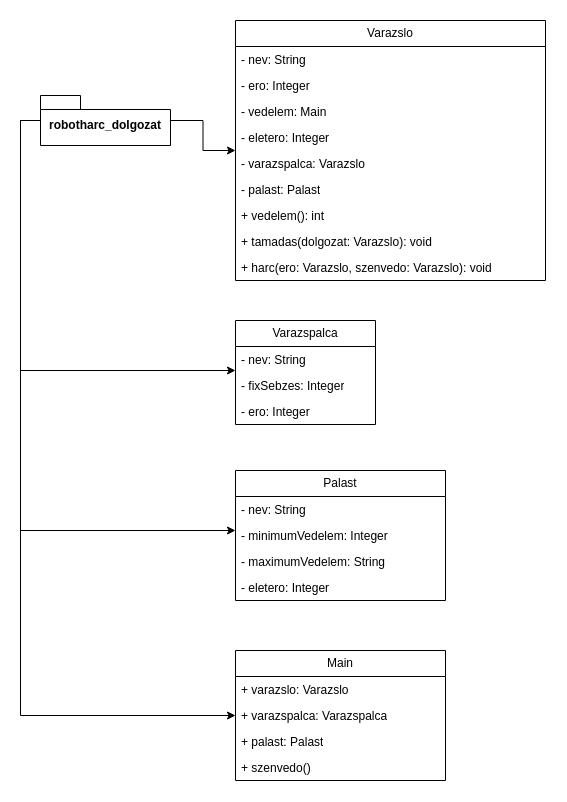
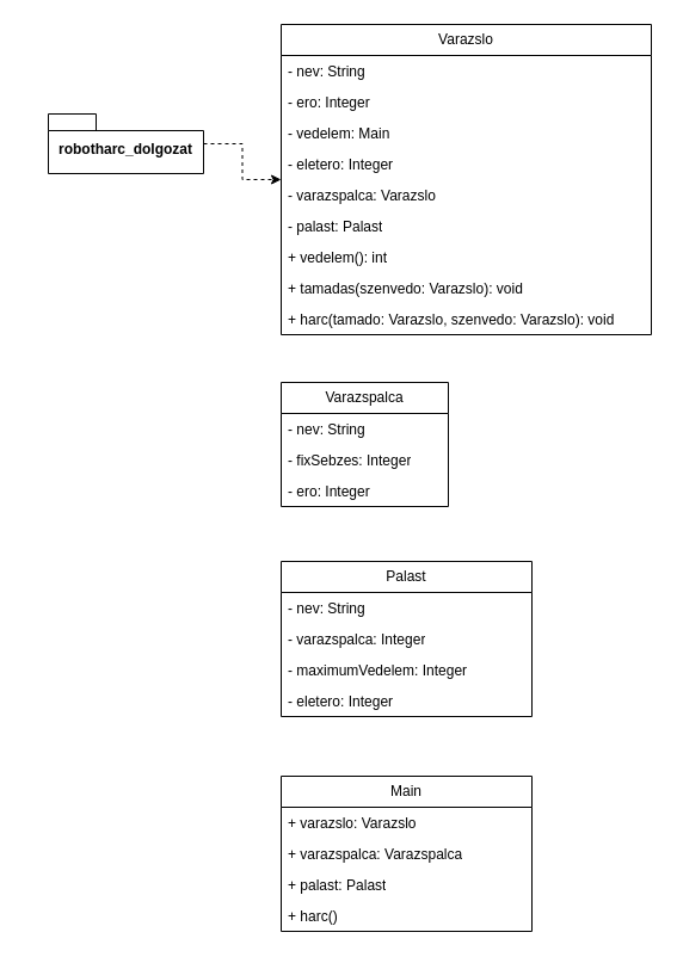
- <mxCell id="2" style="edgeStyle=orthogonalEdgeStyle;rounded=0;orthogonalLoop=1;jettySize=auto;html=1;" edge="1" parent="1" source="6" target="7"><mxGeometry relative="1" as="geometry" /></mxCell>
+ <mxCell id="2" style="edgeStyle=orthogonalEdgeStyle;rounded=0;orthogonalLoop=1;jettySize=auto;html=1;dashed=1;" edge="1" parent="1" source="6" target="7"><mxGeometry relative="1" as="geometry" /></mxCell>
- <mxCell id="15" value="+ tamadas(dolgozat: Varazslo): void" style="text;strokeColor=none;fillColor=none;align=left;verticalAlign=top;spacingLeft=4;spacingRight=4;overflow=hidden;rotatable=0;points=[[0,0.5],[1,0.5]];portConstraint=eastwest;whiteSpace=wrap;html=1;" vertex="1" parent="7"><mxGeometry y="208" width="310" height="26" as="geometry" /></mxCell>
+ <mxCell id="15" value="+ tamadas(szenvedo: Varazslo): void" style="text;strokeColor=none;fillColor=none;align=left;verticalAlign=top;spacingLeft=4;spacingRight=4;overflow=hidden;rotatable=0;points=[[0,0.5],[1,0.5]];portConstraint=eastwest;whiteSpace=wrap;html=1;" vertex="1" parent="7"><mxGeometry y="208" width="310" height="26" as="geometry" /></mxCell>
- <mxCell id="16" value="+ harc(ero: Varazslo, szenvedo: Varazslo): void" style="text;strokeColor=none;fillColor=none;align=left;verticalAlign=top;spacingLeft=4;spacingRight=4;overflow=hidden;rotatable=0;points=[[0,0.5],[1,0.5]];portConstraint=eastwest;whiteSpace=wrap;html=1;" vertex="1" parent="7"><mxGeometry y="234" width="310" height="26" as="geometry" /></mxCell>
+ <mxCell id="16" value="+ harc(tamado: Varazslo, szenvedo: Varazslo): void" style="text;strokeColor=none;fillColor=none;align=left;verticalAlign=top;spacingLeft=4;spacingRight=4;overflow=hidden;rotatable=0;points=[[0,0.5],[1,0.5]];portConstraint=eastwest;whiteSpace=wrap;html=1;" vertex="1" parent="7"><mxGeometry y="234" width="310" height="26" as="geometry" /></mxCell>
- <mxCell id="3" style="edgeStyle=orthogonalEdgeStyle;rounded=0;orthogonalLoop=1;jettySize=auto;html=1;" edge="1" parent="1" source="6" target="17"><mxGeometry relative="1" as="geometry"><Array as="points"><mxPoint x="20" y="370" /></Array></mxGeometry></mxCell>
- <mxCell id="4" style="edgeStyle=orthogonalEdgeStyle;rounded=0;orthogonalLoop=1;jettySize=auto;html=1;" edge="1" parent="1" source="6" target="21"><mxGeometry relative="1" as="geometry"><Array as="points"><mxPoint x="20" y="530" /></Array></mxGeometry></mxCell>
- <mxCell id="23" value="- minimumVedelem: Integer" style="text;strokeColor=none;fillColor=none;align=left;verticalAlign=top;spacingLeft=4;spacingRight=4;overflow=hidden;rotatable=0;points=[[0,0.5],[1,0.5]];portConstraint=eastwest;whiteSpace=wrap;html=1;" vertex="1" parent="21"><mxGeometry y="52" width="210" height="26" as="geometry" /></mxCell>
+ <mxCell id="23" value="- varazspalca: Integer" style="text;strokeColor=none;fillColor=none;align=left;verticalAlign=top;spacingLeft=4;spacingRight=4;overflow=hidden;rotatable=0;points=[[0,0.5],[1,0.5]];portConstraint=eastwest;whiteSpace=wrap;html=1;" vertex="1" parent="21"><mxGeometry y="52" width="210" height="26" as="geometry" /></mxCell>
- <mxCell id="24" value="- maximumVedelem: String" style="text;strokeColor=none;fillColor=none;align=left;verticalAlign=top;spacingLeft=4;spacingRight=4;overflow=hidden;rotatable=0;points=[[0,0.5],[1,0.5]];portConstraint=eastwest;whiteSpace=wrap;html=1;" vertex="1" parent="21"><mxGeometry y="78" width="210" height="26" as="geometry" /></mxCell>
+ <mxCell id="24" value="- maximumVedelem: Integer" style="text;strokeColor=none;fillColor=none;align=left;verticalAlign=top;spacingLeft=4;spacingRight=4;overflow=hidden;rotatable=0;points=[[0,0.5],[1,0.5]];portConstraint=eastwest;whiteSpace=wrap;html=1;" vertex="1" parent="21"><mxGeometry y="78" width="210" height="26" as="geometry" /></mxCell>
- <mxCell id="5" style="edgeStyle=orthogonalEdgeStyle;rounded=0;orthogonalLoop=1;jettySize=auto;html=1;" edge="1" parent="1" source="6" target="26"><mxGeometry relative="1" as="geometry"><Array as="points"><mxPoint x="20" y="715" /></Array></mxGeometry></mxCell>
- <mxCell id="30" value="+ szenvedo()" style="text;strokeColor=none;fillColor=none;align=left;verticalAlign=top;spacingLeft=4;spacingRight=4;overflow=hidden;rotatable=0;points=[[0,0.5],[1,0.5]];portConstraint=eastwest;whiteSpace=wrap;html=1;" vertex="1" parent="26"><mxGeometry y="104" width="210" height="26" as="geometry" /></mxCell>
+ <mxCell id="30" value="+ harc()" style="text;strokeColor=none;fillColor=none;align=left;verticalAlign=top;spacingLeft=4;spacingRight=4;overflow=hidden;rotatable=0;points=[[0,0.5],[1,0.5]];portConstraint=eastwest;whiteSpace=wrap;html=1;" vertex="1" parent="26"><mxGeometry y="104" width="210" height="26" as="geometry" /></mxCell>
